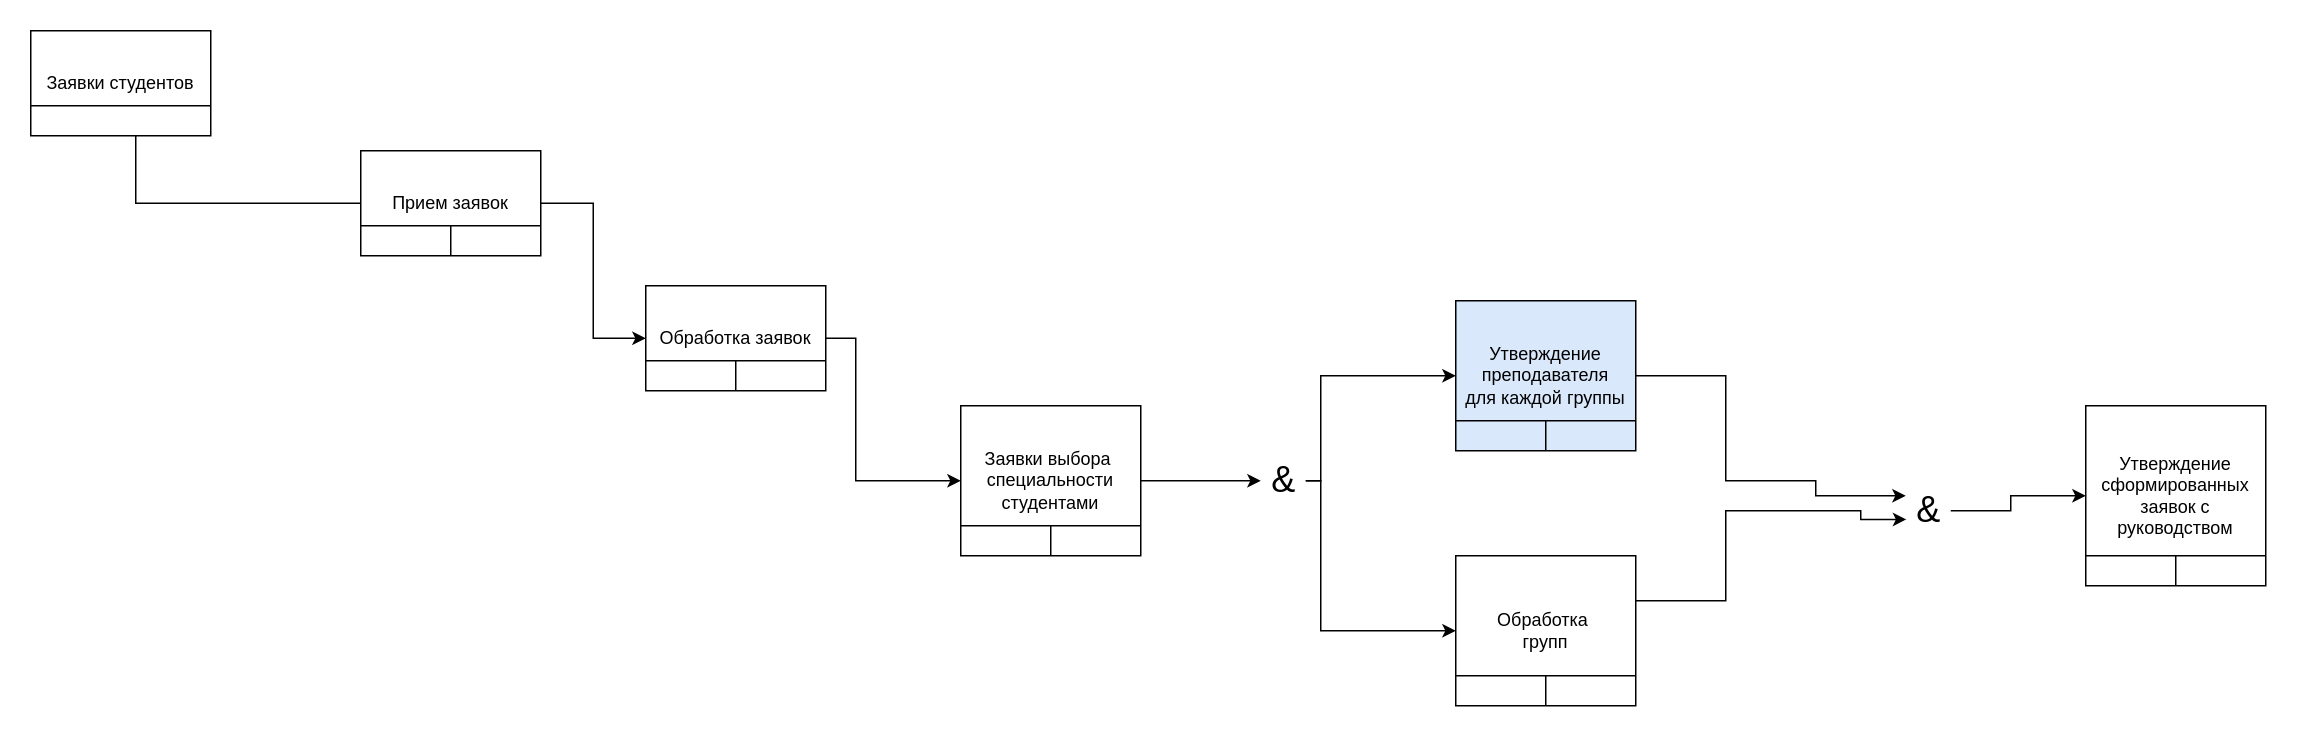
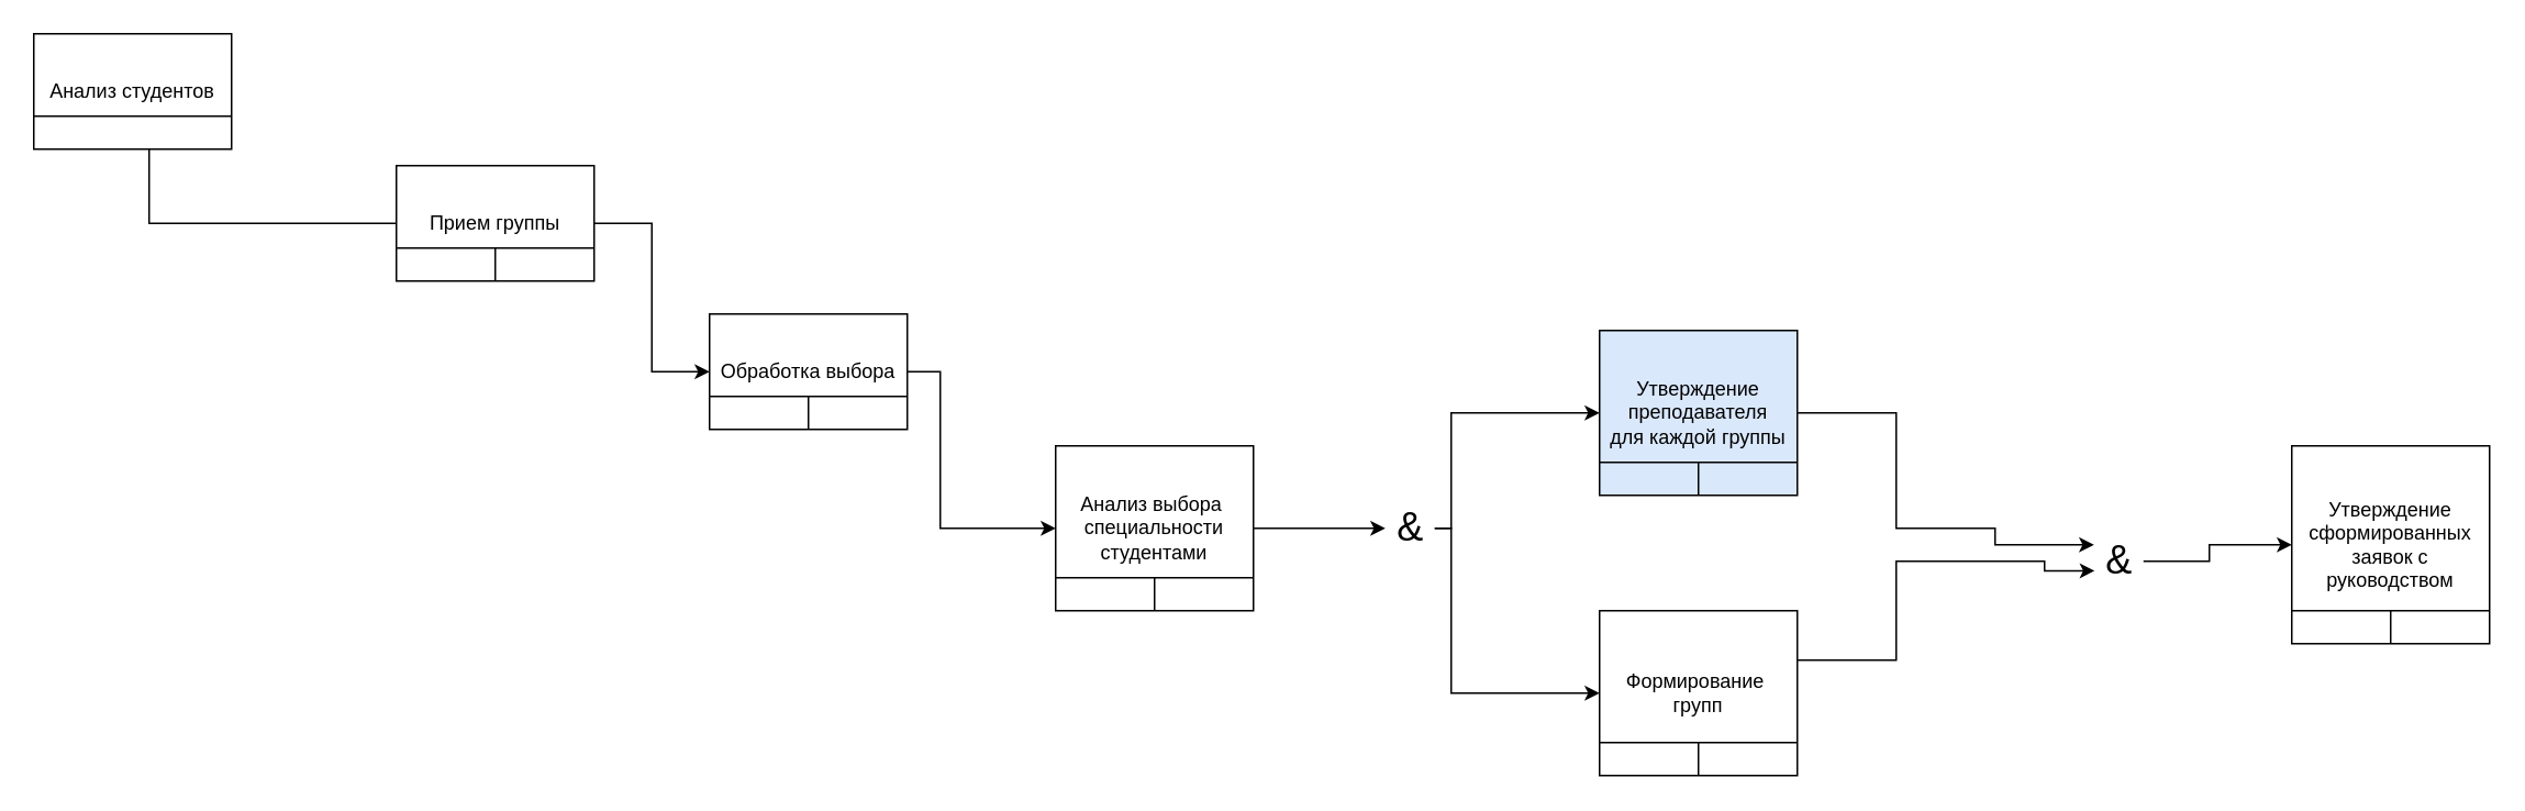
- <mxCell id="2" value="Заявки студентов" style="rounded=0;whiteSpace=wrap;html=1;" vertex="1" parent="1"><mxGeometry x="20" y="20" width="120" height="70" as="geometry" /></mxCell>
+ <mxCell id="2" value="Анализ студентов" style="rounded=0;whiteSpace=wrap;html=1;" vertex="1" parent="1"><mxGeometry x="20" y="20" width="120" height="70" as="geometry" /></mxCell>
- <mxCell id="5" value="Прием заявок" style="rounded=0;whiteSpace=wrap;html=1;" vertex="1" parent="1"><mxGeometry x="240" y="100" width="120" height="70" as="geometry" /></mxCell>
+ <mxCell id="5" value="Прием группы" style="rounded=0;whiteSpace=wrap;html=1;" vertex="1" parent="1"><mxGeometry x="240" y="100" width="120" height="70" as="geometry" /></mxCell>
- <mxCell id="9" value="Обработка заявок" style="rounded=0;whiteSpace=wrap;html=1;" vertex="1" parent="1"><mxGeometry x="430" y="190" width="120" height="70" as="geometry" /></mxCell>
+ <mxCell id="9" value="Обработка выбора" style="rounded=0;whiteSpace=wrap;html=1;" vertex="1" parent="1"><mxGeometry x="430" y="190" width="120" height="70" as="geometry" /></mxCell>
- <mxCell id="14" value="Заявки выбора&amp;nbsp;&lt;br&gt;специальности&lt;br&gt;студентами&lt;br&gt;" style="rounded=0;whiteSpace=wrap;html=1;" vertex="1" parent="1"><mxGeometry x="640" y="270" width="120" height="100" as="geometry" /></mxCell>
+ <mxCell id="14" value="Анализ выбора&amp;nbsp;&lt;br&gt;специальности&lt;br&gt;студентами&lt;br&gt;" style="rounded=0;whiteSpace=wrap;html=1;" vertex="1" parent="1"><mxGeometry x="640" y="270" width="120" height="100" as="geometry" /></mxCell>
- <mxCell id="18" value="Обработка&amp;nbsp;&lt;br&gt;групп" style="rounded=0;whiteSpace=wrap;html=1;" vertex="1" parent="1"><mxGeometry x="970" y="370" width="120" height="100" as="geometry" /></mxCell>
+ <mxCell id="18" value="Формирование&amp;nbsp;&lt;br&gt;групп" style="rounded=0;whiteSpace=wrap;html=1;" vertex="1" parent="1"><mxGeometry x="970" y="370" width="120" height="100" as="geometry" /></mxCell>
